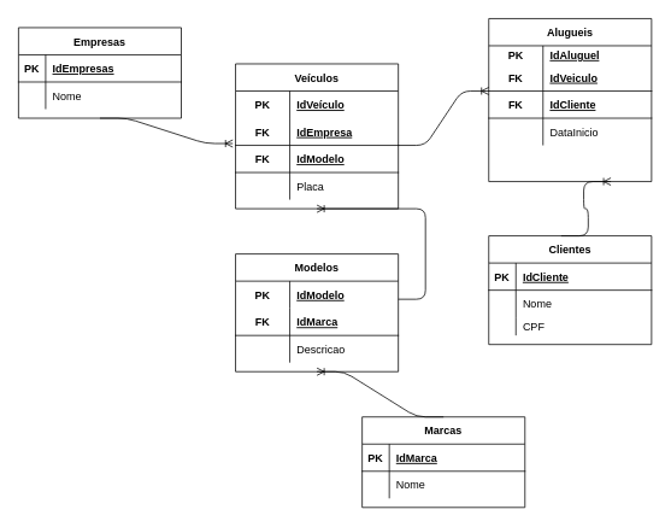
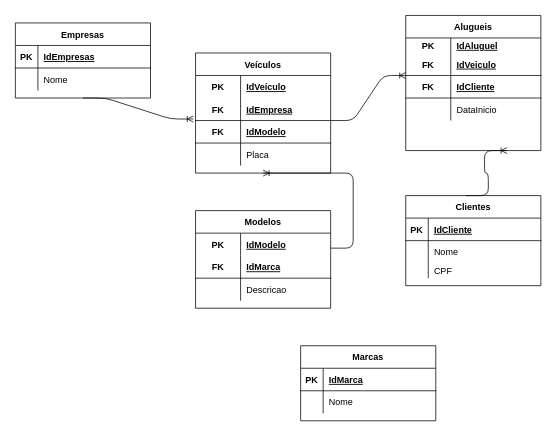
- <mxCell id="68" value="" style="edgeStyle=entityRelationEdgeStyle;fontSize=12;html=1;endArrow=ERoneToMany;exitX=0.5;exitY=0;exitDx=0;exitDy=0;entryX=0.5;entryY=1;entryDx=0;entryDy=0;" edge="1" parent="1" source="57" target="47"><mxGeometry width="100" height="100" relative="1" as="geometry"><mxPoint x="270" y="470" as="sourcePoint" /><mxPoint x="350" y="420" as="targetPoint" /></mxGeometry></mxCell>
